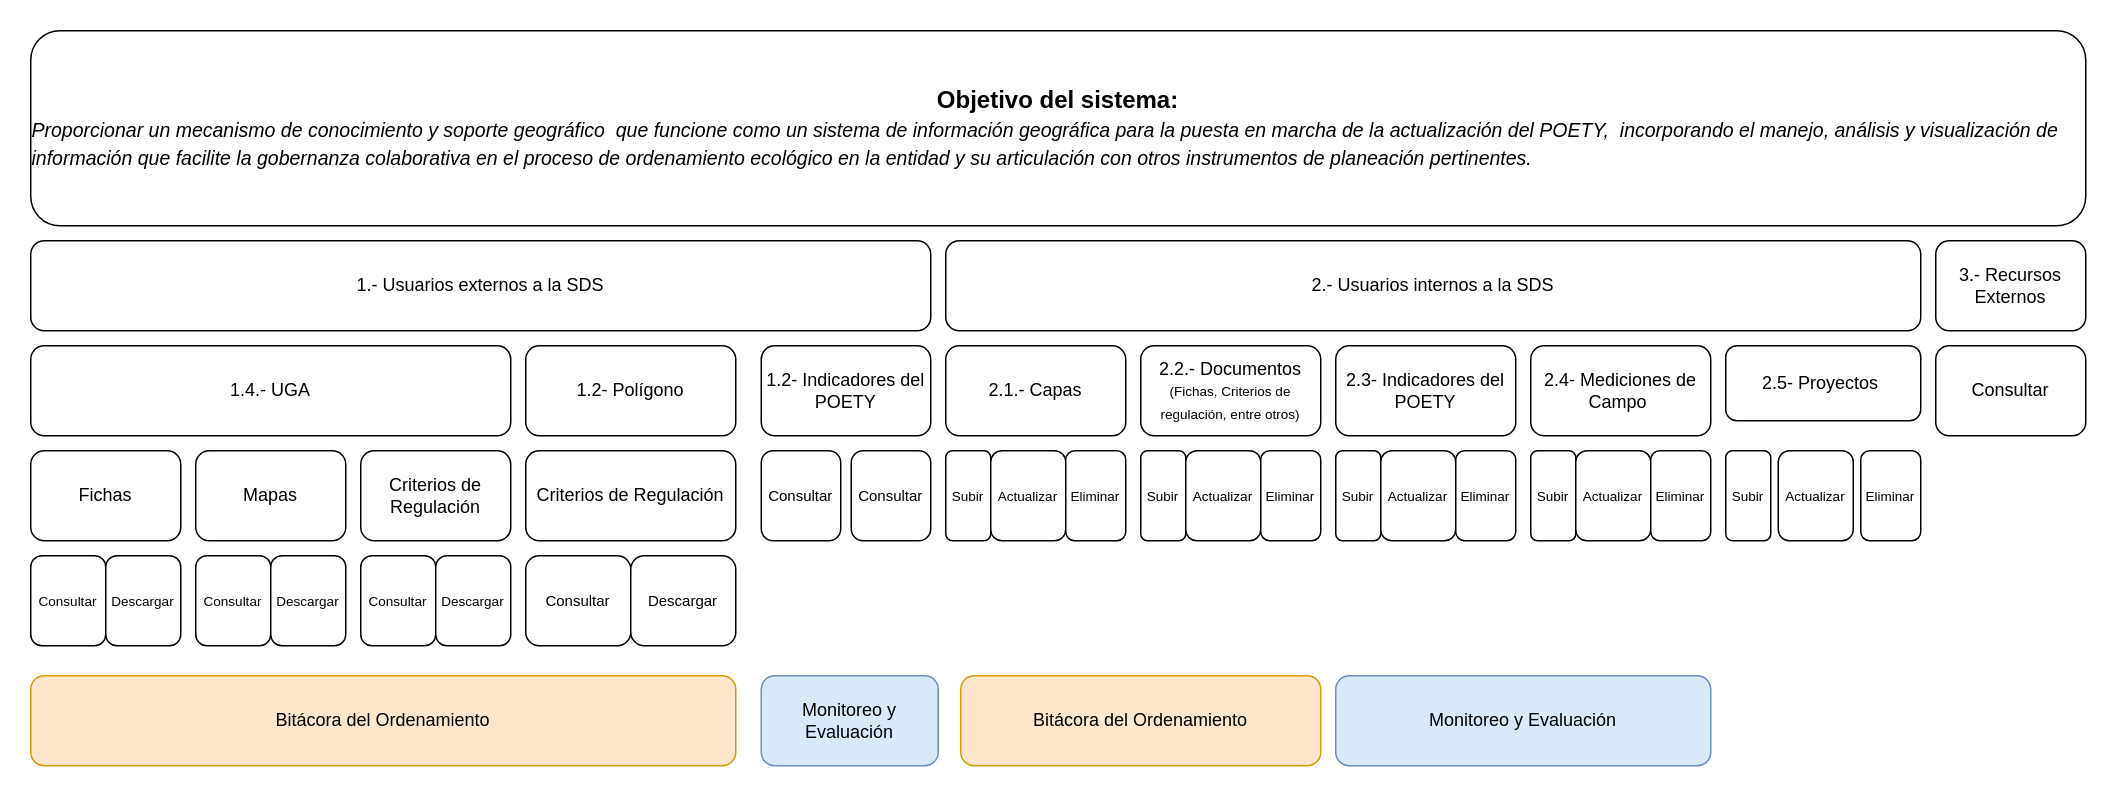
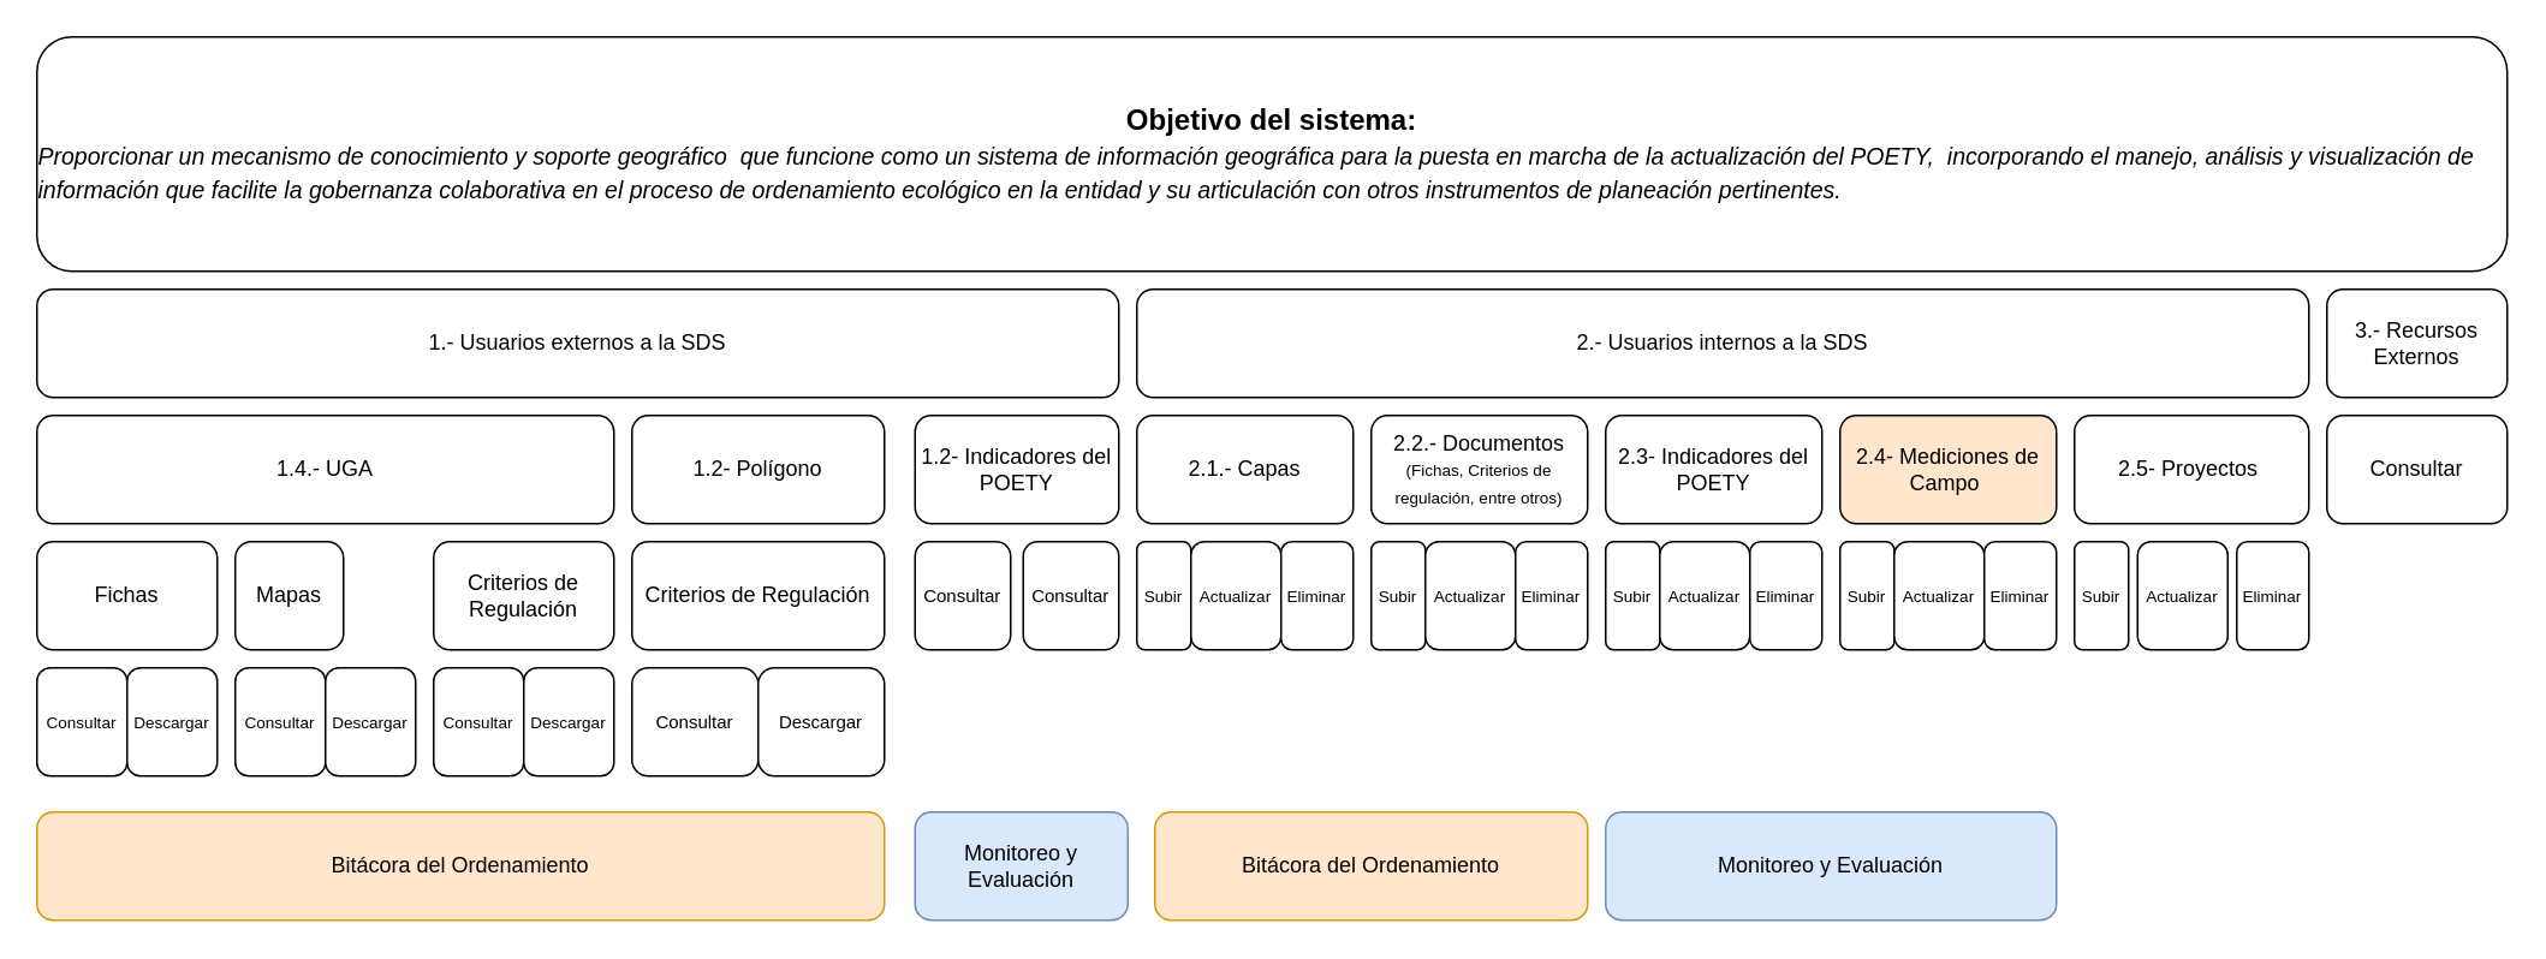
- <mxCell id="39" value="2.5- Proyectos&amp;nbsp;" style="rounded=1;whiteSpace=wrap;html=1;" vertex="1" parent="1"><mxGeometry x="1150" y="230" width="130" height="50" as="geometry" /></mxCell>
+ <mxCell id="39" value="2.5- Proyectos&amp;nbsp;" style="rounded=1;whiteSpace=wrap;html=1;" vertex="1" parent="1"><mxGeometry x="1150" y="230" width="130" height="60" as="geometry" /></mxCell>
- <mxCell id="35" value="2.4- Mediciones de Campo&amp;nbsp;" style="rounded=1;whiteSpace=wrap;html=1;" vertex="1" parent="1"><mxGeometry x="1020" y="230" width="120" height="60" as="geometry" /></mxCell>
+ <mxCell id="35" value="2.4- Mediciones de Campo&amp;nbsp;" style="rounded=1;whiteSpace=wrap;html=1;fillColor=#ffe6cc;" vertex="1" parent="1"><mxGeometry x="1020" y="230" width="120" height="60" as="geometry" /></mxCell>
- <mxCell id="8" value="Mapas" style="rounded=1;whiteSpace=wrap;html=1;" vertex="1" parent="1"><mxGeometry x="130" y="300" width="100" height="60" as="geometry" /></mxCell>
+ <mxCell id="8" value="Mapas" style="rounded=1;whiteSpace=wrap;html=1;" vertex="1" parent="1"><mxGeometry x="130" y="300" width="60" height="60" as="geometry" /></mxCell>
